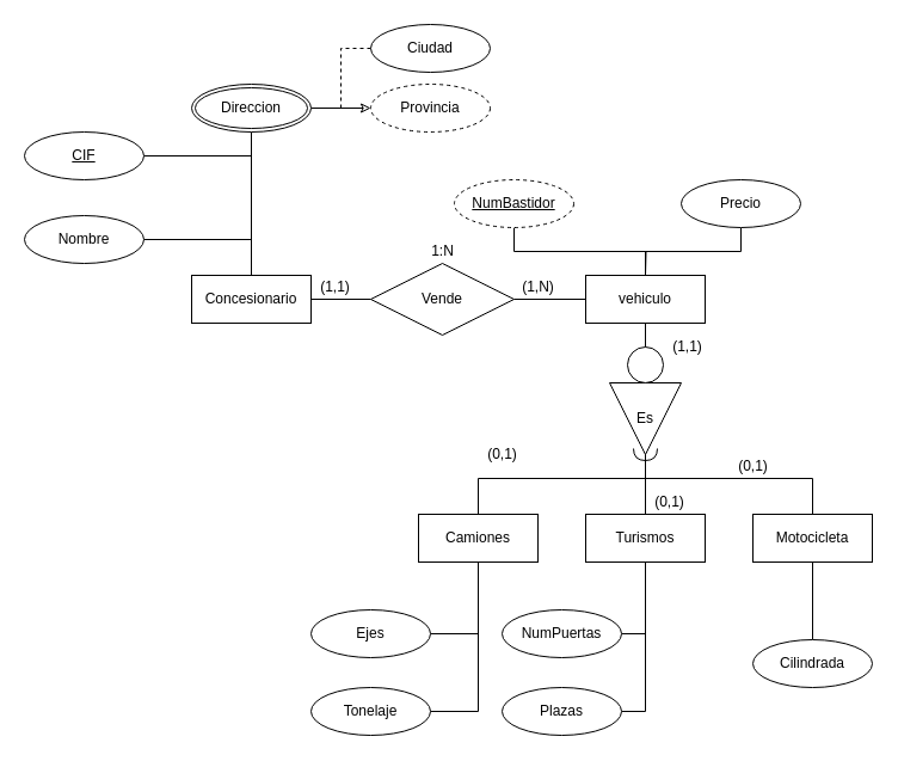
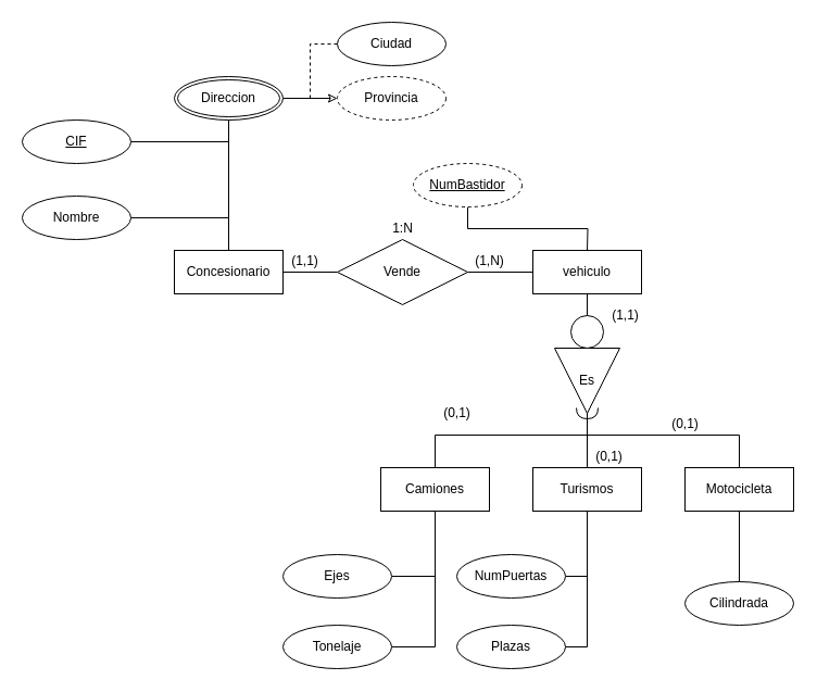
- <mxCell id="4" value="Precio" style="ellipse;whiteSpace=wrap;html=1;align=center;" vertex="1" parent="1"><mxGeometry x="570" y="150" width="100" height="40" as="geometry" /></mxCell>
- <mxCell id="2" style="edgeStyle=orthogonalEdgeStyle;rounded=0;orthogonalLoop=1;jettySize=auto;html=1;exitX=0.5;exitY=0;exitDx=0;exitDy=0;endArrow=none;endFill=0;" edge="1" parent="1" source="3" target="4"><mxGeometry relative="1" as="geometry" /></mxCell>
